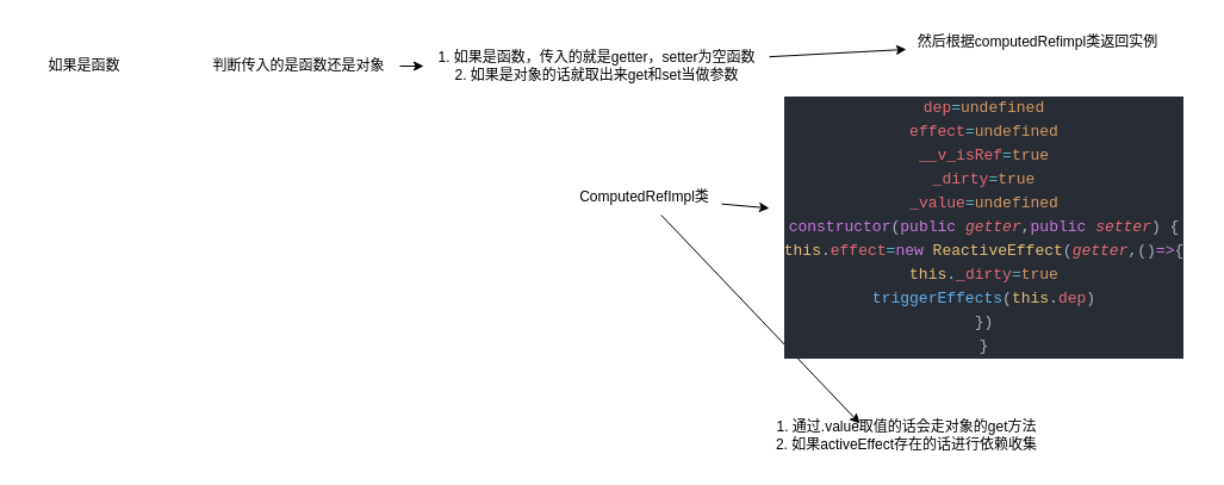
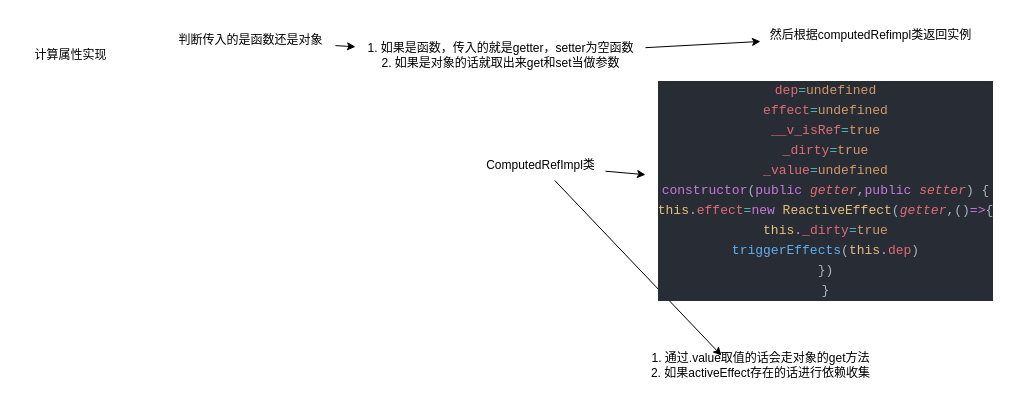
- <mxCell id="2" value="如果是函数" style="text;html=1;align=center;verticalAlign=middle;resizable=0;points=[];autosize=1;strokeColor=none;fillColor=none;" vertex="1" parent="1"><mxGeometry x="20" y="40" width="100" height="30" as="geometry" /></mxCell>
+ <mxCell id="2" value="计算属性实现" style="text;html=1;align=center;verticalAlign=middle;resizable=0;points=[];autosize=1;strokeColor=none;fillColor=none;" vertex="1" parent="1"><mxGeometry x="20" y="40" width="100" height="30" as="geometry" /></mxCell>
- <mxCell id="4" value="判断传入的是函数还是对象" style="text;html=1;align=center;verticalAlign=middle;resizable=0;points=[];autosize=1;strokeColor=none;fillColor=none;" vertex="1" parent="1"><mxGeometry x="165" y="40" width="170" height="30" as="geometry" /></mxCell>
+ <mxCell id="4" value="判断传入的是函数还是对象" style="text;html=1;align=center;verticalAlign=middle;resizable=0;points=[];autosize=1;strokeColor=none;fillColor=none;" vertex="1" parent="1"><mxGeometry x="165" y="25" width="170" height="30" as="geometry" /></mxCell>
